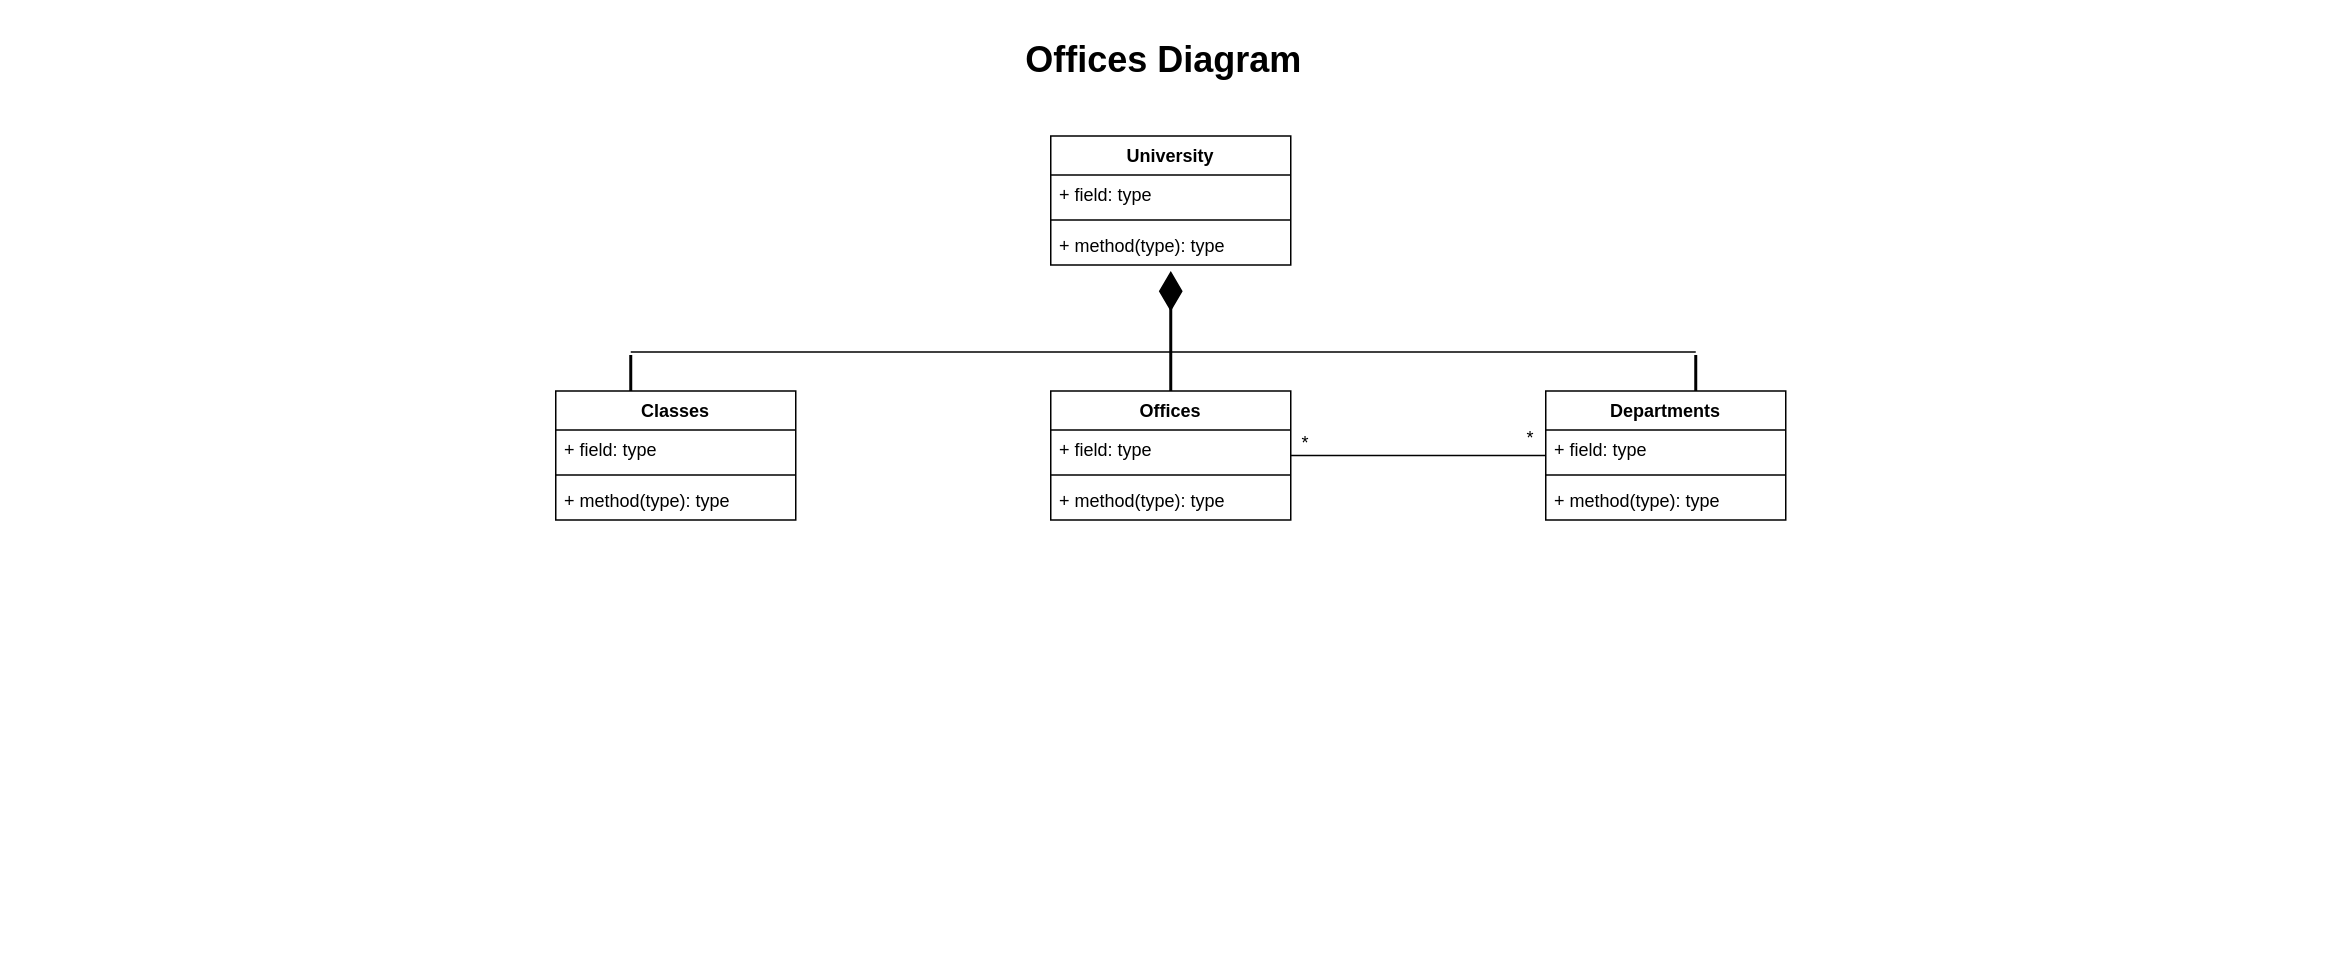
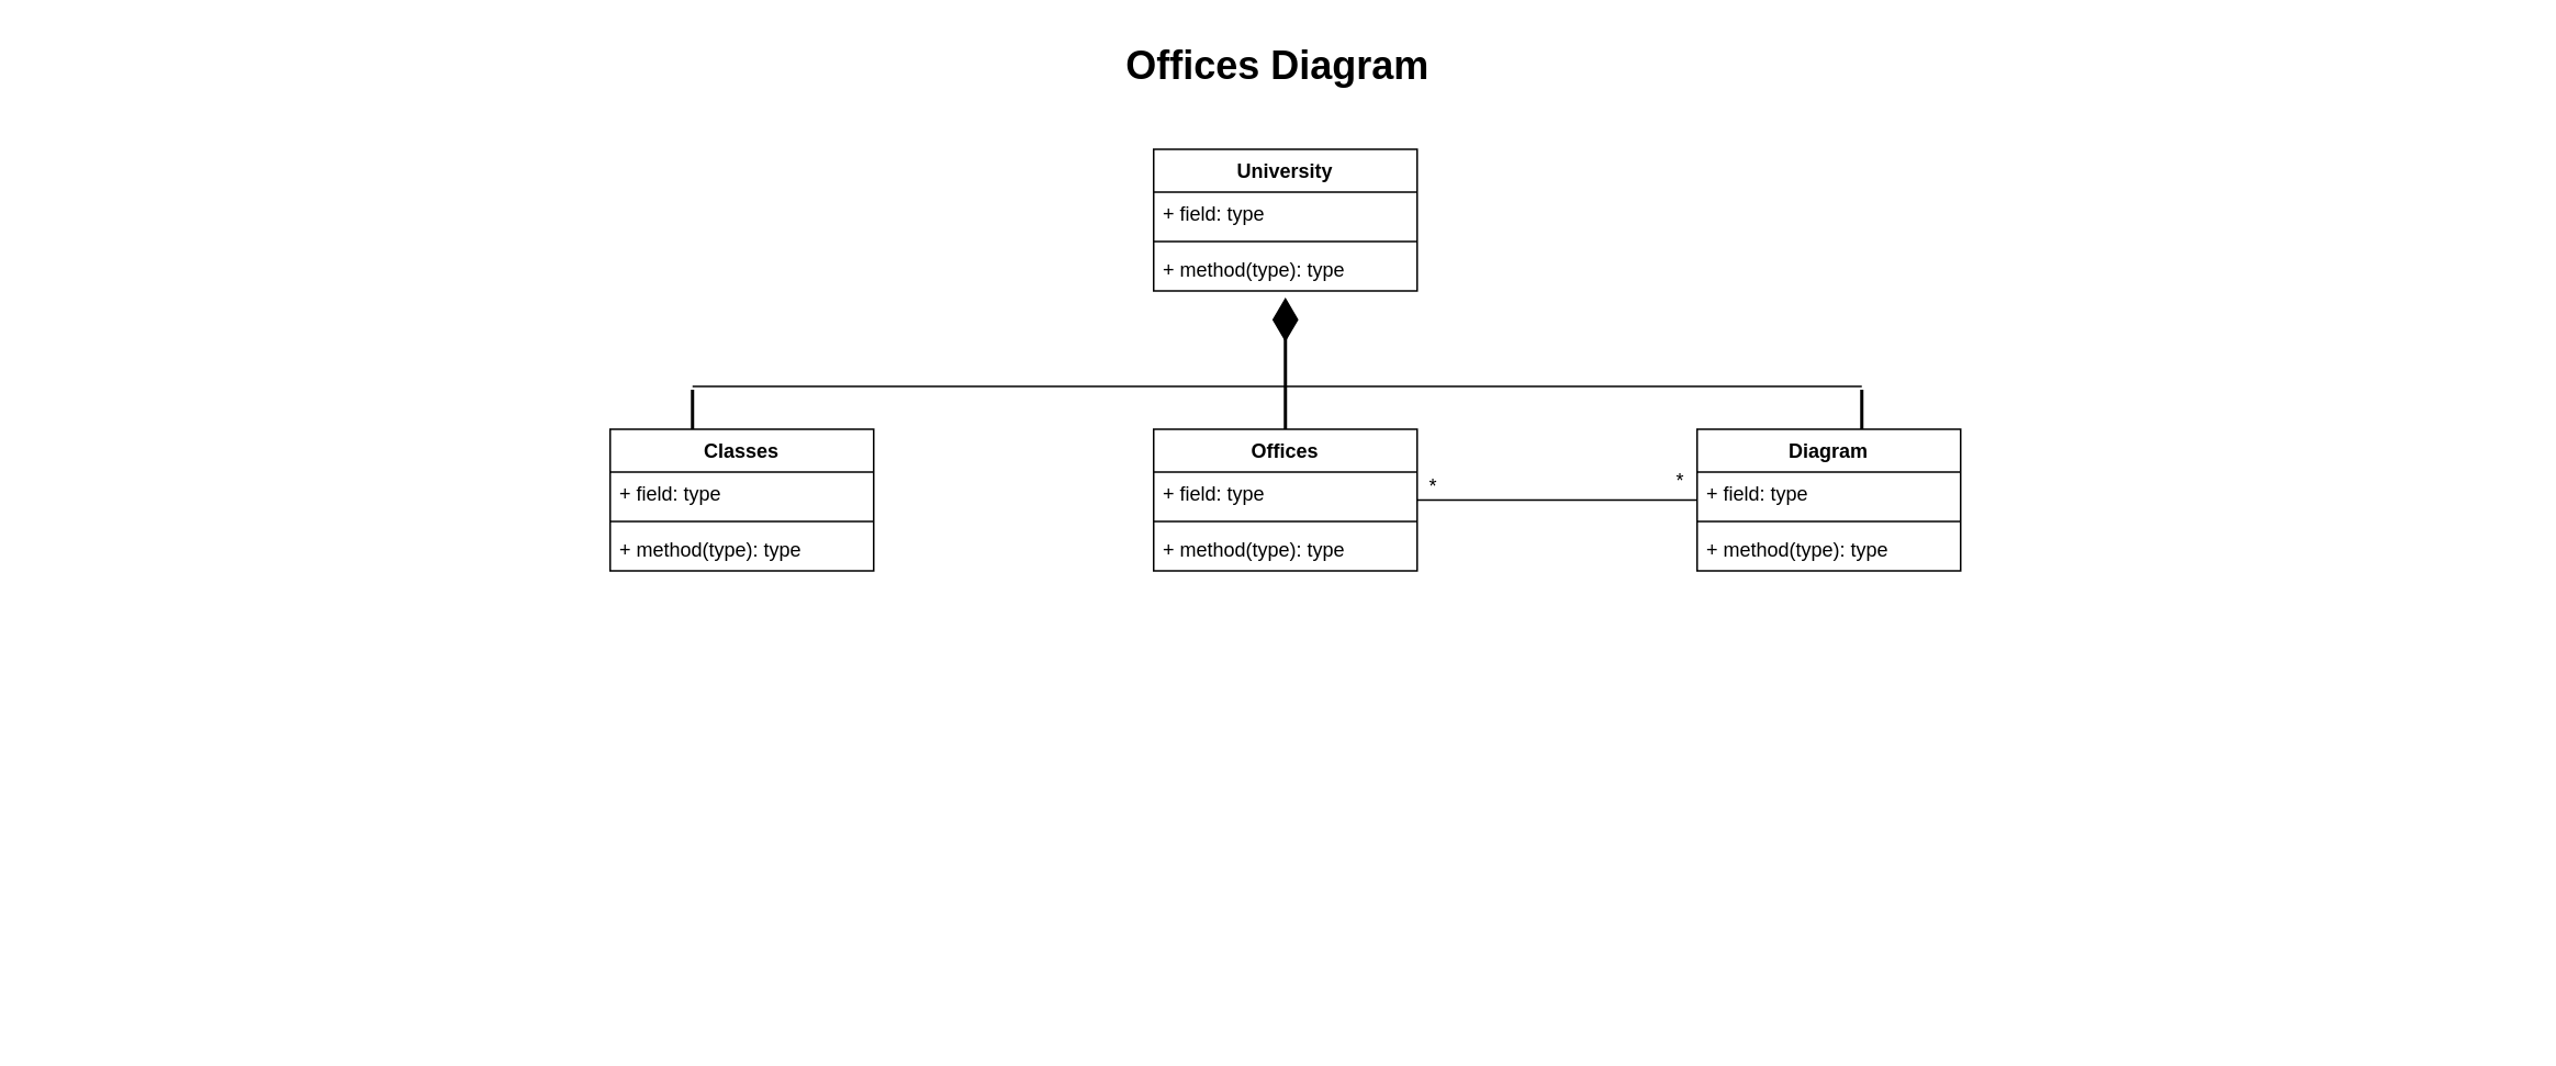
- <mxCell id="17" value="Departments" style="swimlane;fontStyle=1;align=center;verticalAlign=top;childLayout=stackLayout;horizontal=1;startSize=26;horizontalStack=0;resizeParent=1;resizeParentMax=0;resizeLast=0;collapsible=1;marginBottom=0;" vertex="1" parent="1"><mxGeometry x="1030" y="260" width="160" height="86" as="geometry" /></mxCell>
+ <mxCell id="17" value="Diagram" style="swimlane;fontStyle=1;align=center;verticalAlign=top;childLayout=stackLayout;horizontal=1;startSize=26;horizontalStack=0;resizeParent=1;resizeParentMax=0;resizeLast=0;collapsible=1;marginBottom=0;" vertex="1" parent="1"><mxGeometry x="1030" y="260" width="160" height="86" as="geometry" /></mxCell>
